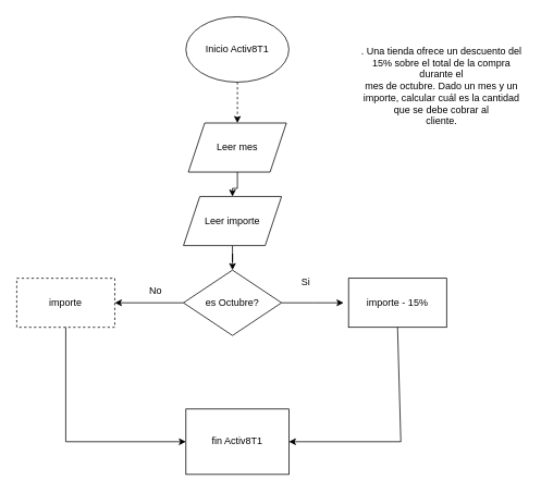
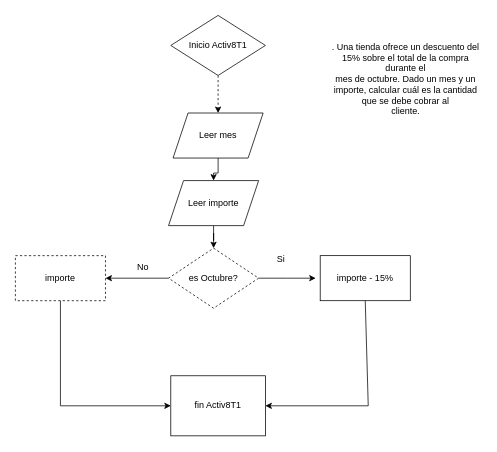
- <mxCell id="3" value="Inicio Activ8T1" style="ellipse;whiteSpace=wrap;html=1;" vertex="1" parent="1"><mxGeometry x="227" y="20" width="126" height="80" as="geometry" /></mxCell>
+ <mxCell id="3" value="Inicio Activ8T1" style="rhombus;whiteSpace=wrap;html=1;" vertex="1" parent="1"><mxGeometry x="227" y="20" width="126" height="80" as="geometry" /></mxCell>
- <mxCell id="10" value="es Octubre?" style="rhombus;whiteSpace=wrap;html=1;" vertex="1" parent="1"><mxGeometry x="224" y="330" width="120" height="80" as="geometry" /></mxCell>
+ <mxCell id="10" value="es Octubre?" style="rhombus;whiteSpace=wrap;html=1;dashed=1;" vertex="1" parent="1"><mxGeometry x="224" y="330" width="120" height="80" as="geometry" /></mxCell>
